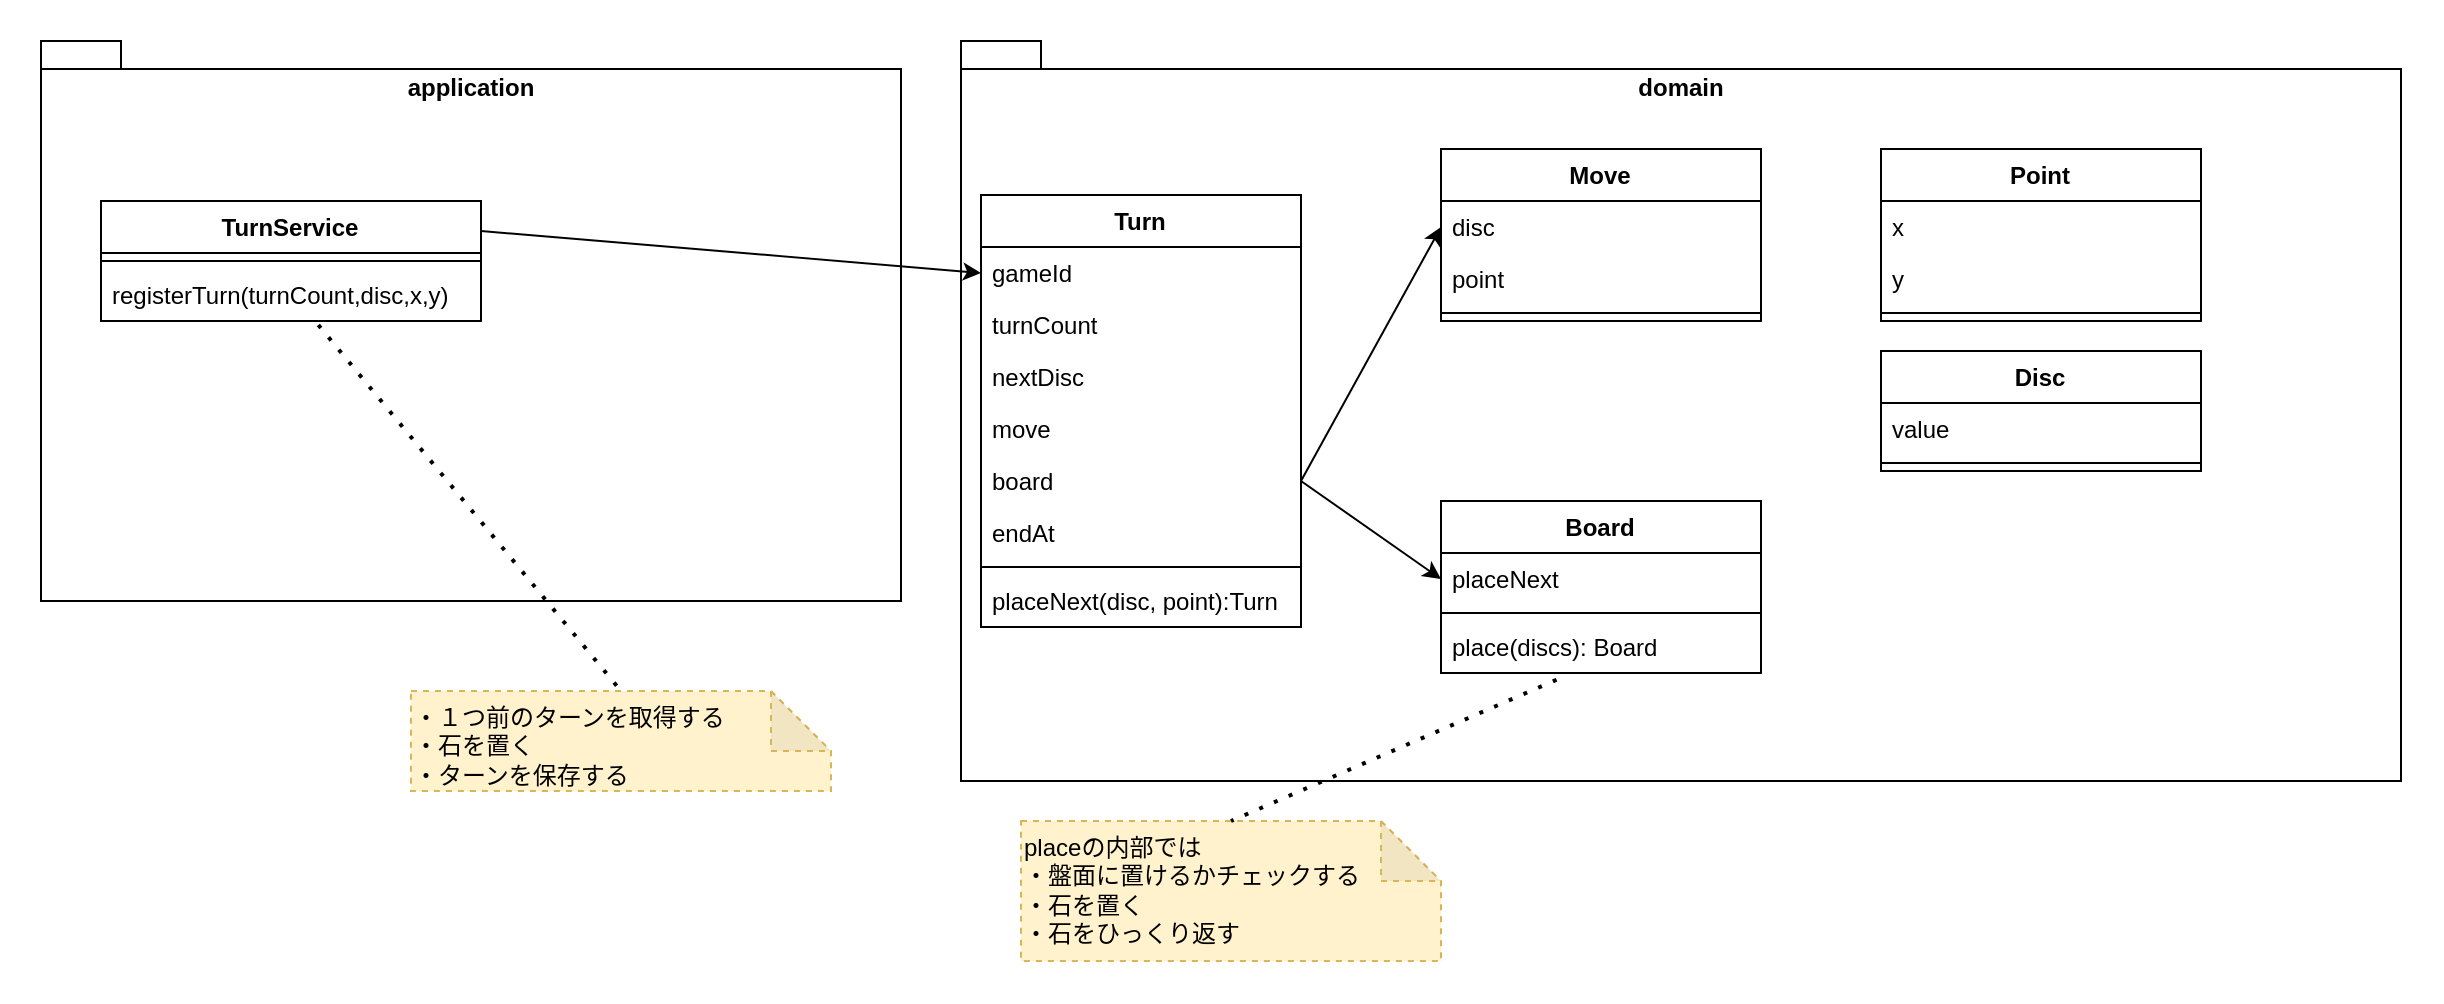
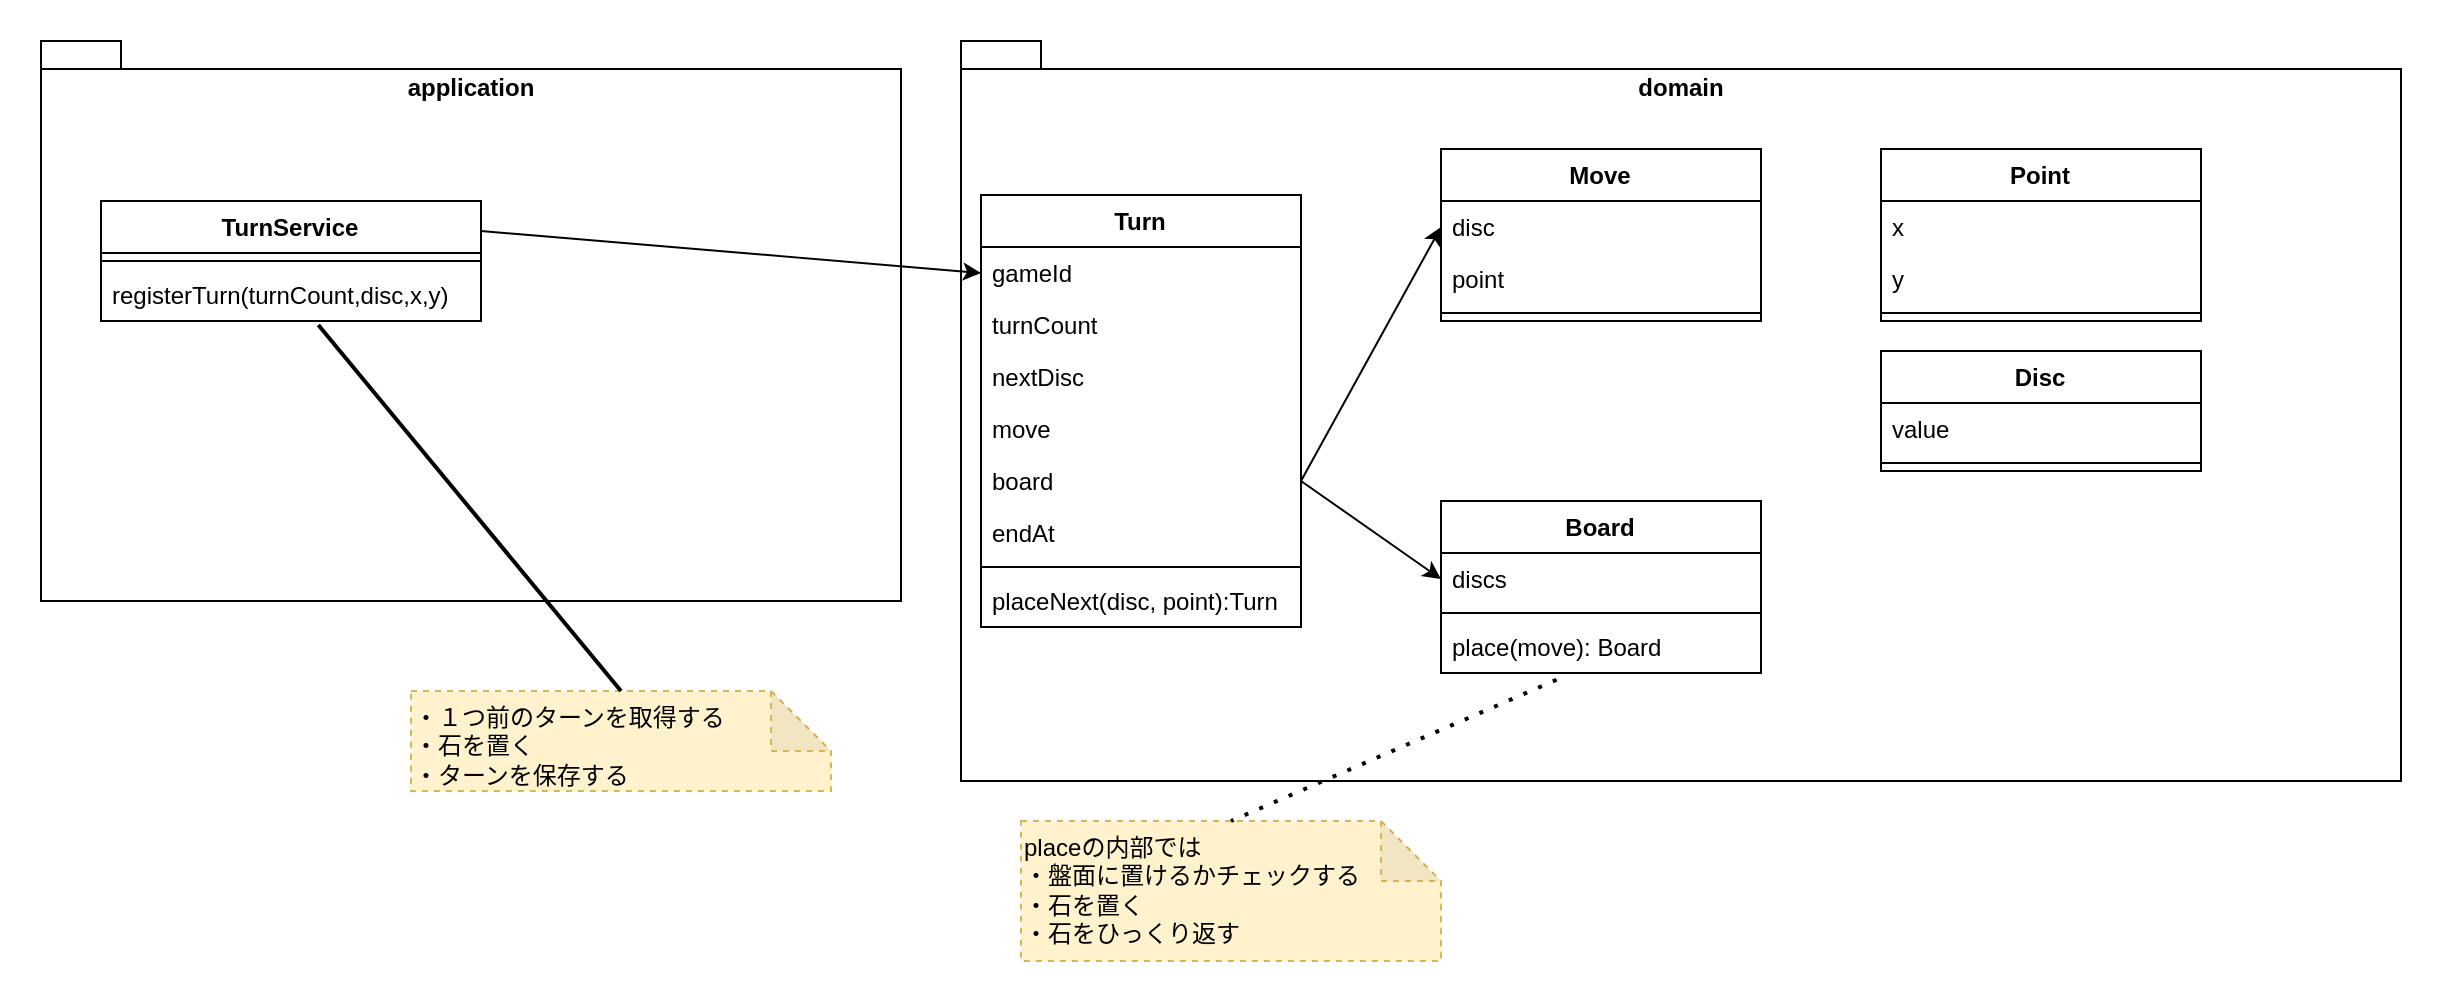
- <mxCell id="32" value="" style="endArrow=none;dashed=1;html=1;dashPattern=1 3;strokeWidth=2;entryX=0.5;entryY=0;entryDx=0;entryDy=0;entryPerimeter=0;exitX=0.572;exitY=1.077;exitDx=0;exitDy=0;exitPerimeter=0;" edge="1" parent="1" source="30" target="31"><mxGeometry width="50" height="50" relative="1" as="geometry"><mxPoint x="240" y="170" as="sourcePoint" /><mxPoint x="290" y="120" as="targetPoint" /></mxGeometry></mxCell>
+ <mxCell id="32" value="" style="endArrow=none;dashed=0;html=1;dashPattern=1 3;strokeWidth=2;entryX=0.5;entryY=0;entryDx=0;entryDy=0;entryPerimeter=0;exitX=0.572;exitY=1.077;exitDx=0;exitDy=0;exitPerimeter=0;" edge="1" parent="1" source="30" target="31"><mxGeometry width="50" height="50" relative="1" as="geometry"><mxPoint x="240" y="170" as="sourcePoint" /><mxPoint x="290" y="120" as="targetPoint" /></mxGeometry></mxCell>
- <mxCell id="18" value="placeNext" style="text;strokeColor=none;fillColor=none;align=left;verticalAlign=top;spacingLeft=4;spacingRight=4;overflow=hidden;rotatable=0;points=[[0,0.5],[1,0.5]];portConstraint=eastwest;" vertex="1" parent="17"><mxGeometry y="26" width="160" height="26" as="geometry" /></mxCell>
+ <mxCell id="18" value="discs" style="text;strokeColor=none;fillColor=none;align=left;verticalAlign=top;spacingLeft=4;spacingRight=4;overflow=hidden;rotatable=0;points=[[0,0.5],[1,0.5]];portConstraint=eastwest;" vertex="1" parent="17"><mxGeometry y="26" width="160" height="26" as="geometry" /></mxCell>
- <mxCell id="20" value="place(discs): Board" style="text;strokeColor=none;fillColor=none;align=left;verticalAlign=top;spacingLeft=4;spacingRight=4;overflow=hidden;rotatable=0;points=[[0,0.5],[1,0.5]];portConstraint=eastwest;" vertex="1" parent="17"><mxGeometry y="60" width="160" height="26" as="geometry" /></mxCell>
+ <mxCell id="20" value="place(move): Board" style="text;strokeColor=none;fillColor=none;align=left;verticalAlign=top;spacingLeft=4;spacingRight=4;overflow=hidden;rotatable=0;points=[[0,0.5],[1,0.5]];portConstraint=eastwest;" vertex="1" parent="17"><mxGeometry y="60" width="160" height="26" as="geometry" /></mxCell>
